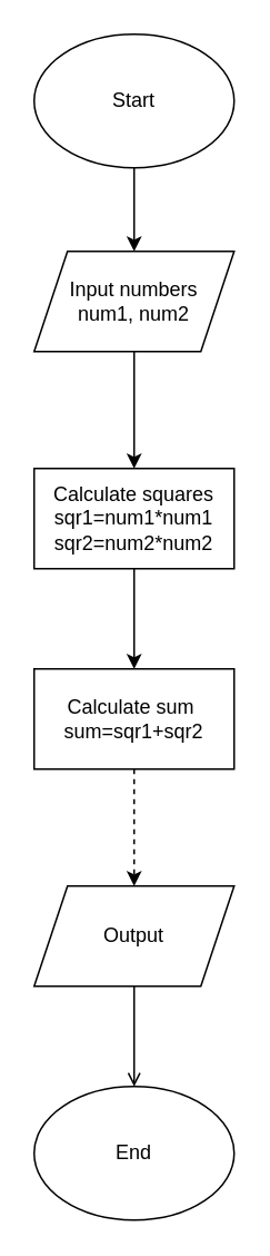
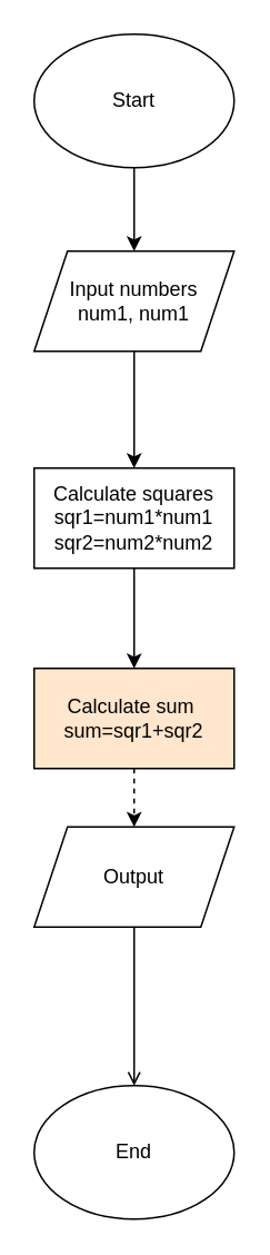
- <mxCell id="5" value="Input numbers&lt;br&gt;num1, num2" style="shape=parallelogram;perimeter=parallelogramPerimeter;whiteSpace=wrap;html=1;fixedSize=1;" vertex="1" parent="1"><mxGeometry x="20" y="150" width="120" height="60" as="geometry" /></mxCell>
+ <mxCell id="5" value="Input numbers&lt;br&gt;num1, num1" style="shape=parallelogram;perimeter=parallelogramPerimeter;whiteSpace=wrap;html=1;fixedSize=1;" vertex="1" parent="1"><mxGeometry x="20" y="150" width="120" height="60" as="geometry" /></mxCell>
- <mxCell id="9" value="Calculate sum&amp;nbsp;&lt;br&gt;sum=sqr1+sqr2" style="rounded=0;whiteSpace=wrap;html=1;" vertex="1" parent="1"><mxGeometry x="20" y="400" width="120" height="60" as="geometry" /></mxCell>
+ <mxCell id="9" value="Calculate sum&amp;nbsp;&lt;br&gt;sum=sqr1+sqr2" style="rounded=0;whiteSpace=wrap;html=1;fillColor=#ffe6cc;" vertex="1" parent="1"><mxGeometry x="20" y="400" width="120" height="60" as="geometry" /></mxCell>
- <mxCell id="11" value="Output" style="shape=parallelogram;perimeter=parallelogramPerimeter;whiteSpace=wrap;html=1;fixedSize=1;" vertex="1" parent="1"><mxGeometry x="20" y="530" width="120" height="60" as="geometry" /></mxCell>
+ <mxCell id="11" value="Output" style="shape=parallelogram;perimeter=parallelogramPerimeter;whiteSpace=wrap;html=1;fixedSize=1;" vertex="1" parent="1"><mxGeometry x="20" y="495" width="120" height="60" as="geometry" /></mxCell>
